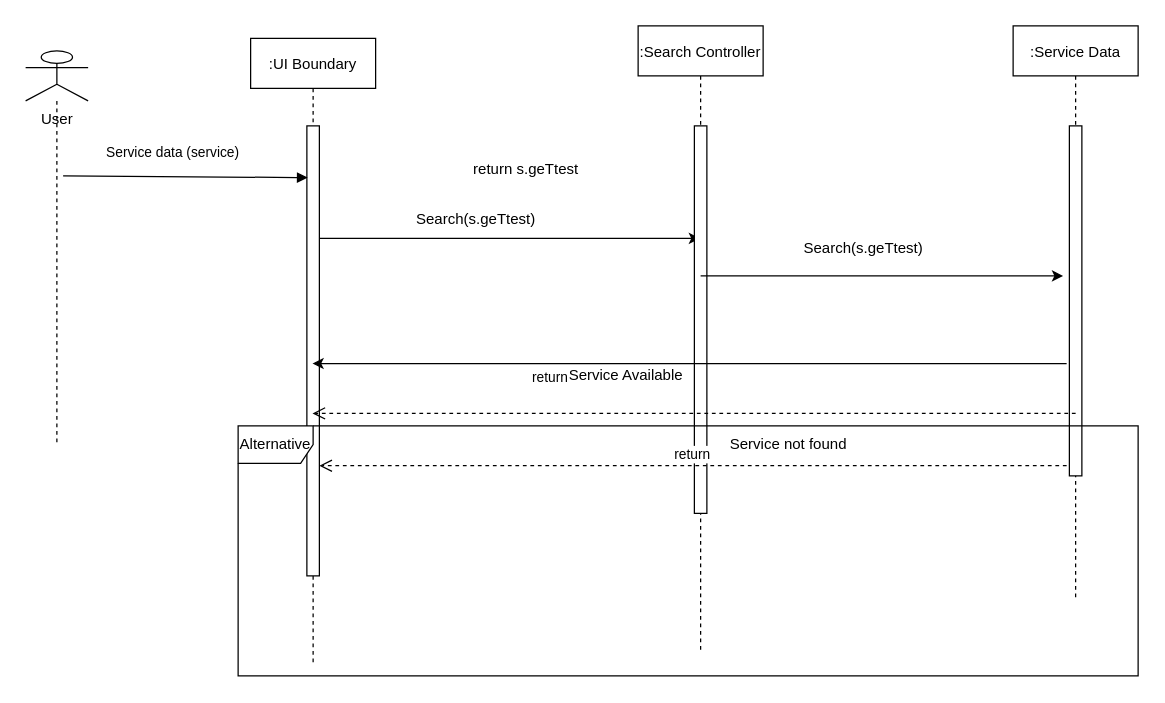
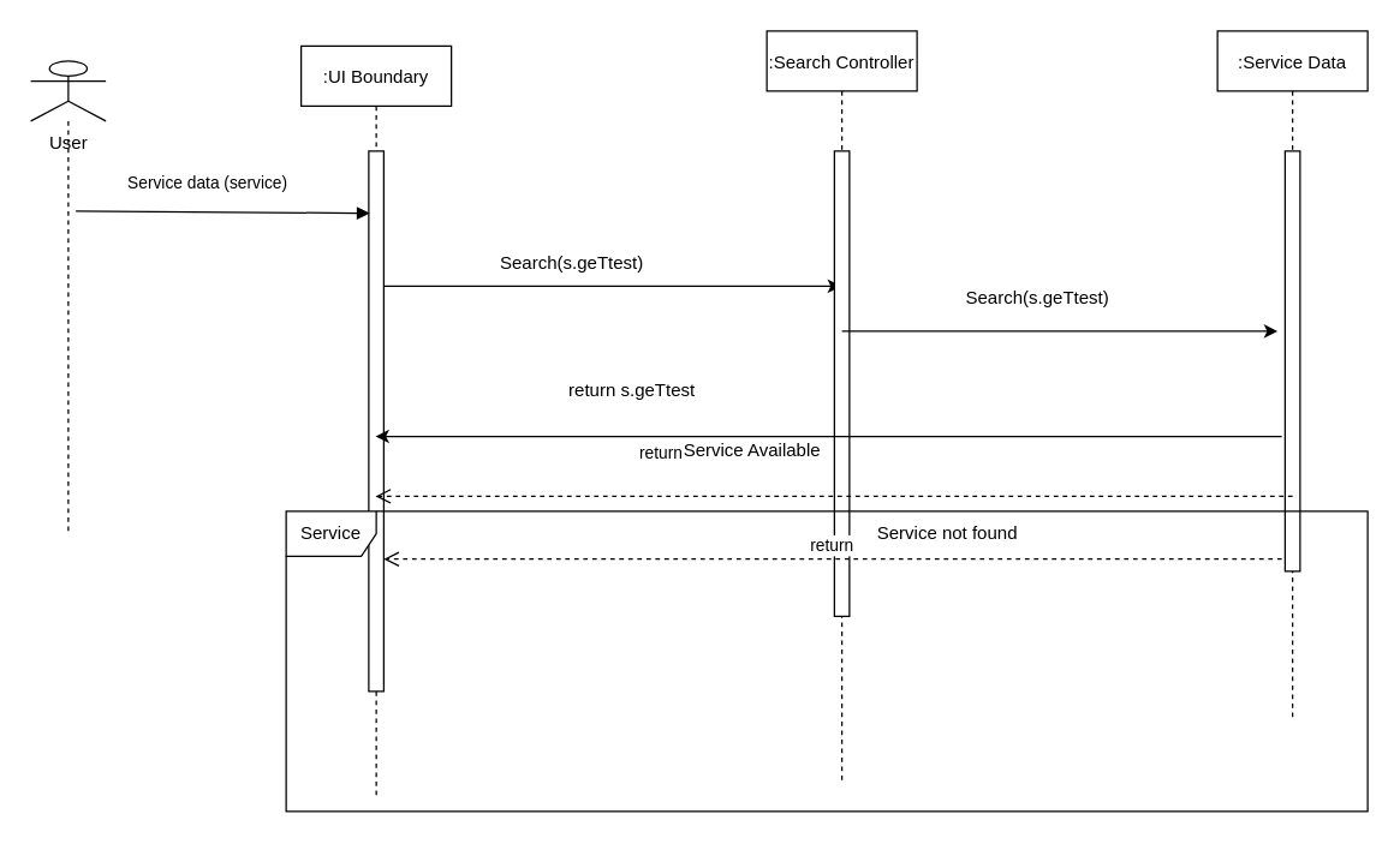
- <mxCell id="19" value="return s.geTtest" style="text;html=1;align=center;verticalAlign=middle;resizable=0;points=[];autosize=1;strokeColor=none;fillColor=none;" vertex="1" parent="1"><mxGeometry x="365" y="120" width="110" height="30" as="geometry" /></mxCell>
+ <mxCell id="19" value="return s.geTtest" style="text;html=1;align=center;verticalAlign=middle;resizable=0;points=[];autosize=1;strokeColor=none;fillColor=none;" vertex="1" parent="1"><mxGeometry x="365" y="245" width="110" height="30" as="geometry" /></mxCell>
- <mxCell id="21" value="Alternative" style="shape=umlFrame;whiteSpace=wrap;html=1;" vertex="1" parent="1"><mxGeometry x="190" y="340" width="720" height="200" as="geometry" /></mxCell>
+ <mxCell id="21" value="Service" style="shape=umlFrame;whiteSpace=wrap;html=1;" vertex="1" parent="1"><mxGeometry x="190" y="340" width="720" height="200" as="geometry" /></mxCell>
